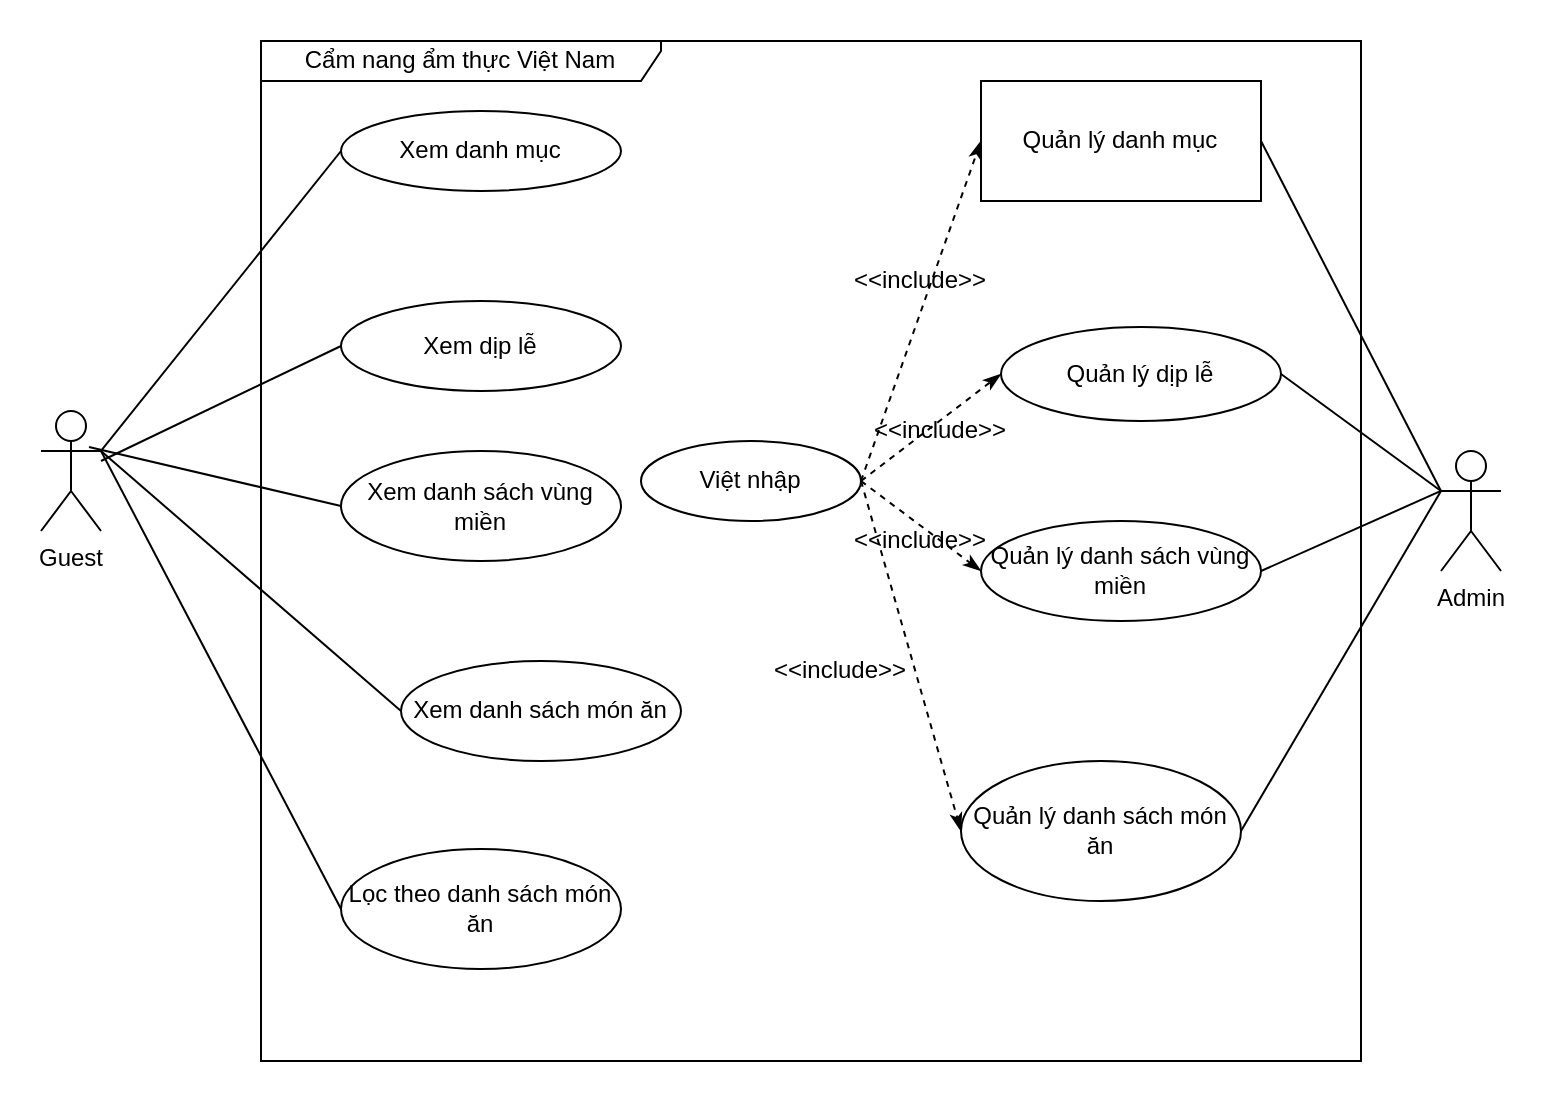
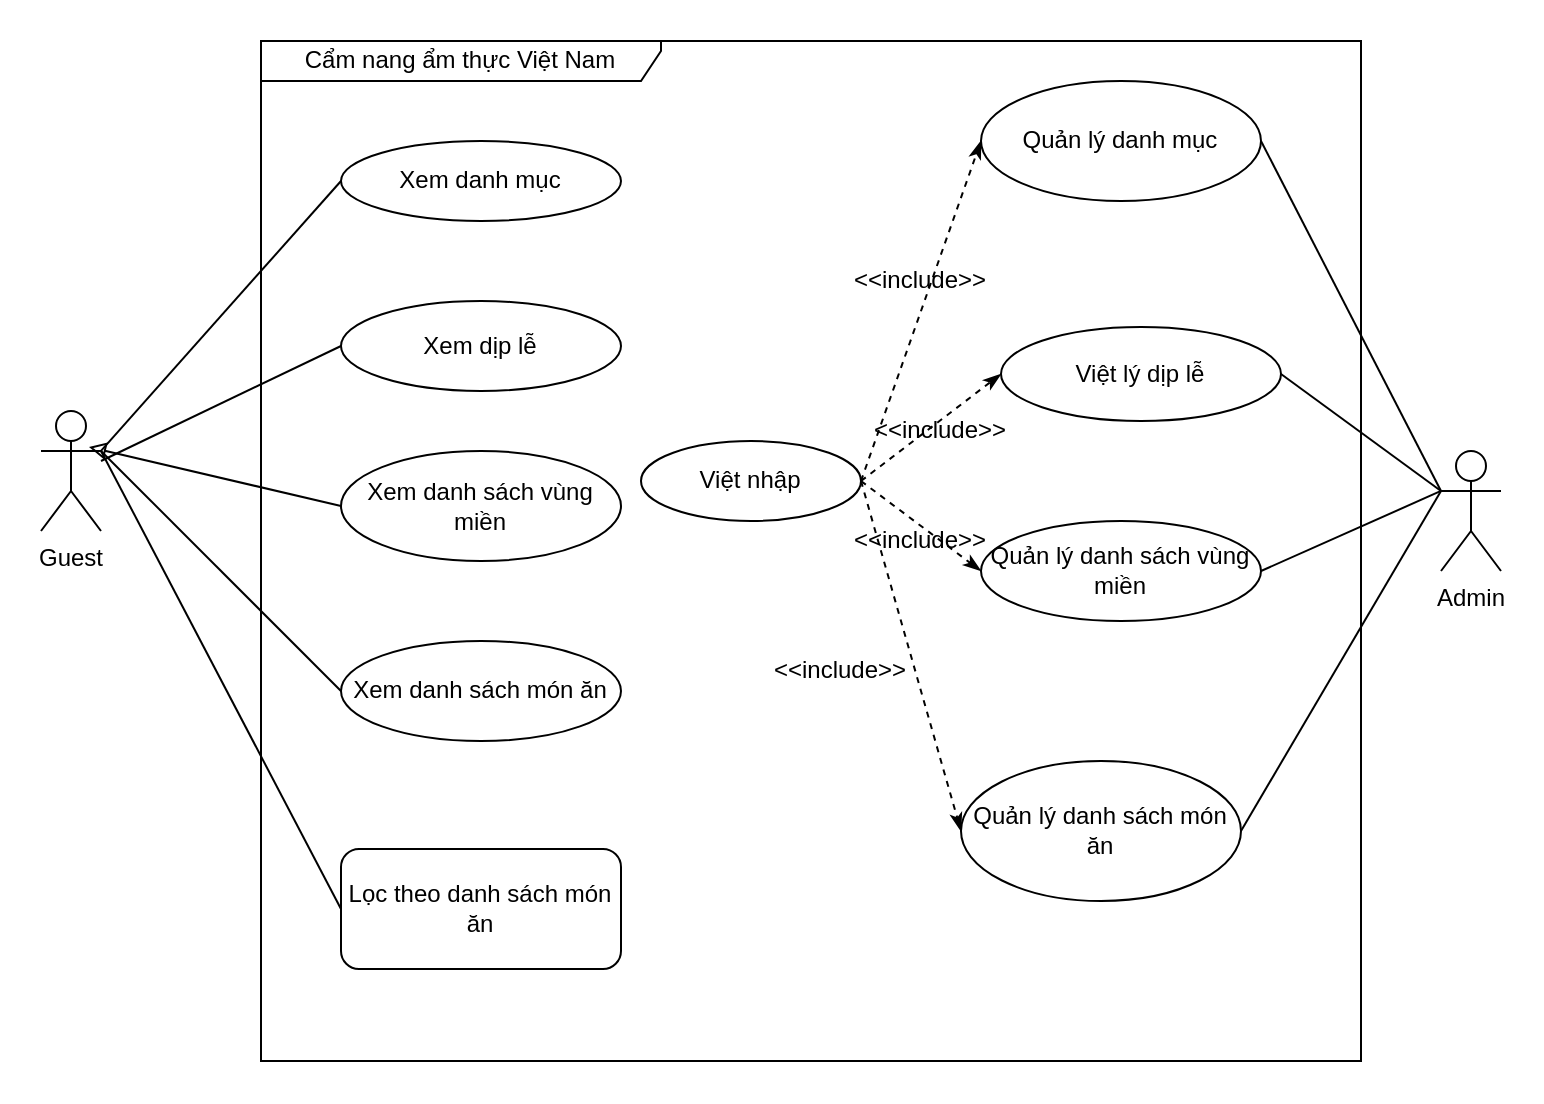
- <mxCell id="16" value="Quản lý danh mục" style="whiteSpace=wrap;html=1;rounded=0;" vertex="1" parent="1"><mxGeometry x="490" y="40" width="140" height="60" as="geometry" /></mxCell>
+ <mxCell id="16" value="Quản lý danh mục" style="ellipse;whiteSpace=wrap;html=1;" vertex="1" parent="1"><mxGeometry x="490" y="40" width="140" height="60" as="geometry" /></mxCell>
- <mxCell id="7" value="Xem danh mục" style="ellipse;whiteSpace=wrap;html=1;" vertex="1" parent="1"><mxGeometry x="170" y="55" width="140" height="40" as="geometry" /></mxCell>
+ <mxCell id="7" value="Xem danh mục" style="ellipse;whiteSpace=wrap;html=1;" vertex="1" parent="1"><mxGeometry x="170" y="70" width="140" height="40" as="geometry" /></mxCell>
- <mxCell id="18" value="Quản lý dịp lễ" style="ellipse;whiteSpace=wrap;html=1;" vertex="1" parent="1"><mxGeometry x="500" y="163" width="140" height="47" as="geometry" /></mxCell>
+ <mxCell id="18" value="Việt lý dịp lễ" style="ellipse;whiteSpace=wrap;html=1;" vertex="1" parent="1"><mxGeometry x="500" y="163" width="140" height="47" as="geometry" /></mxCell>
- <mxCell id="10" style="edgeStyle=none;rounded=0;orthogonalLoop=1;jettySize=auto;html=1;exitX=0;exitY=0.5;exitDx=0;exitDy=0;entryX=0.8;entryY=0.3;entryDx=0;entryDy=0;entryPerimeter=0;endArrow=none;endFill=0;" edge="1" parent="1" source="11" target="4"><mxGeometry relative="1" as="geometry" /></mxCell>
+ <mxCell id="10" style="edgeStyle=none;rounded=0;orthogonalLoop=1;jettySize=auto;html=1;exitX=0;exitY=0.5;exitDx=0;exitDy=0;entryX=0.8;entryY=0.3;entryDx=0;entryDy=0;entryPerimeter=0;endArrow=block;endFill=0;" edge="1" parent="1" source="11" target="4"><mxGeometry relative="1" as="geometry" /></mxCell>
- <mxCell id="13" value="Xem danh sách món ăn" style="ellipse;whiteSpace=wrap;html=1;" vertex="1" parent="1"><mxGeometry x="200" y="330" width="140" height="50" as="geometry" /></mxCell>
+ <mxCell id="13" value="Xem danh sách món ăn" style="ellipse;whiteSpace=wrap;html=1;" vertex="1" parent="1"><mxGeometry x="170" y="320" width="140" height="50" as="geometry" /></mxCell>
- <mxCell id="15" value="Lọc theo danh sách món ăn" style="ellipse;whiteSpace=wrap;html=1;" vertex="1" parent="1"><mxGeometry x="170" y="424" width="140" height="60" as="geometry" /></mxCell>
+ <mxCell id="15" value="Lọc theo danh sách món ăn" style="whiteSpace=wrap;html=1;rounded=1;" vertex="1" parent="1"><mxGeometry x="170" y="424" width="140" height="60" as="geometry" /></mxCell>
